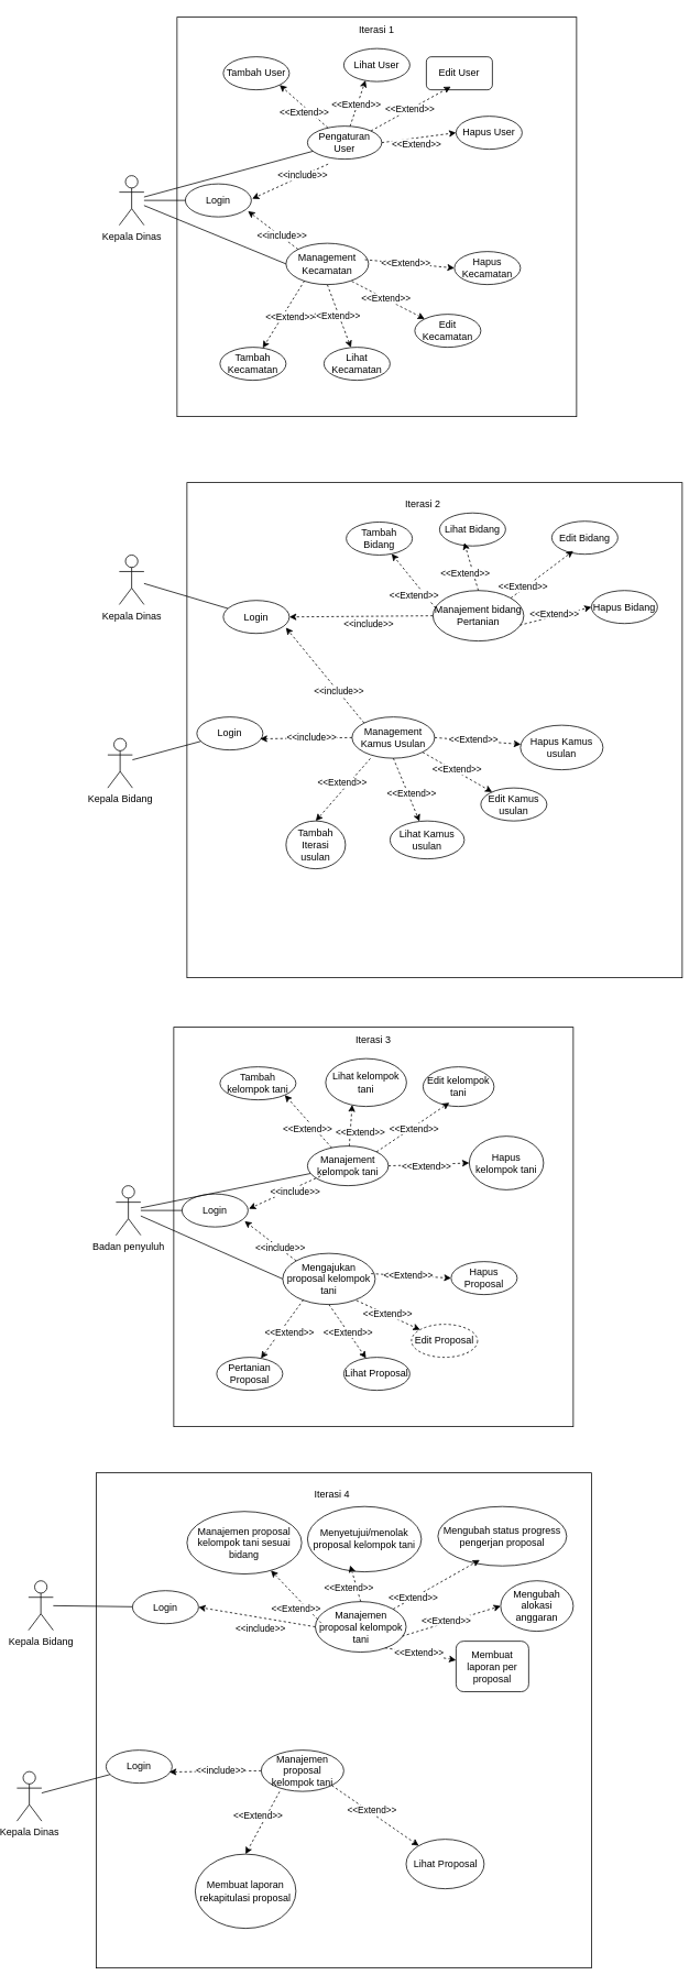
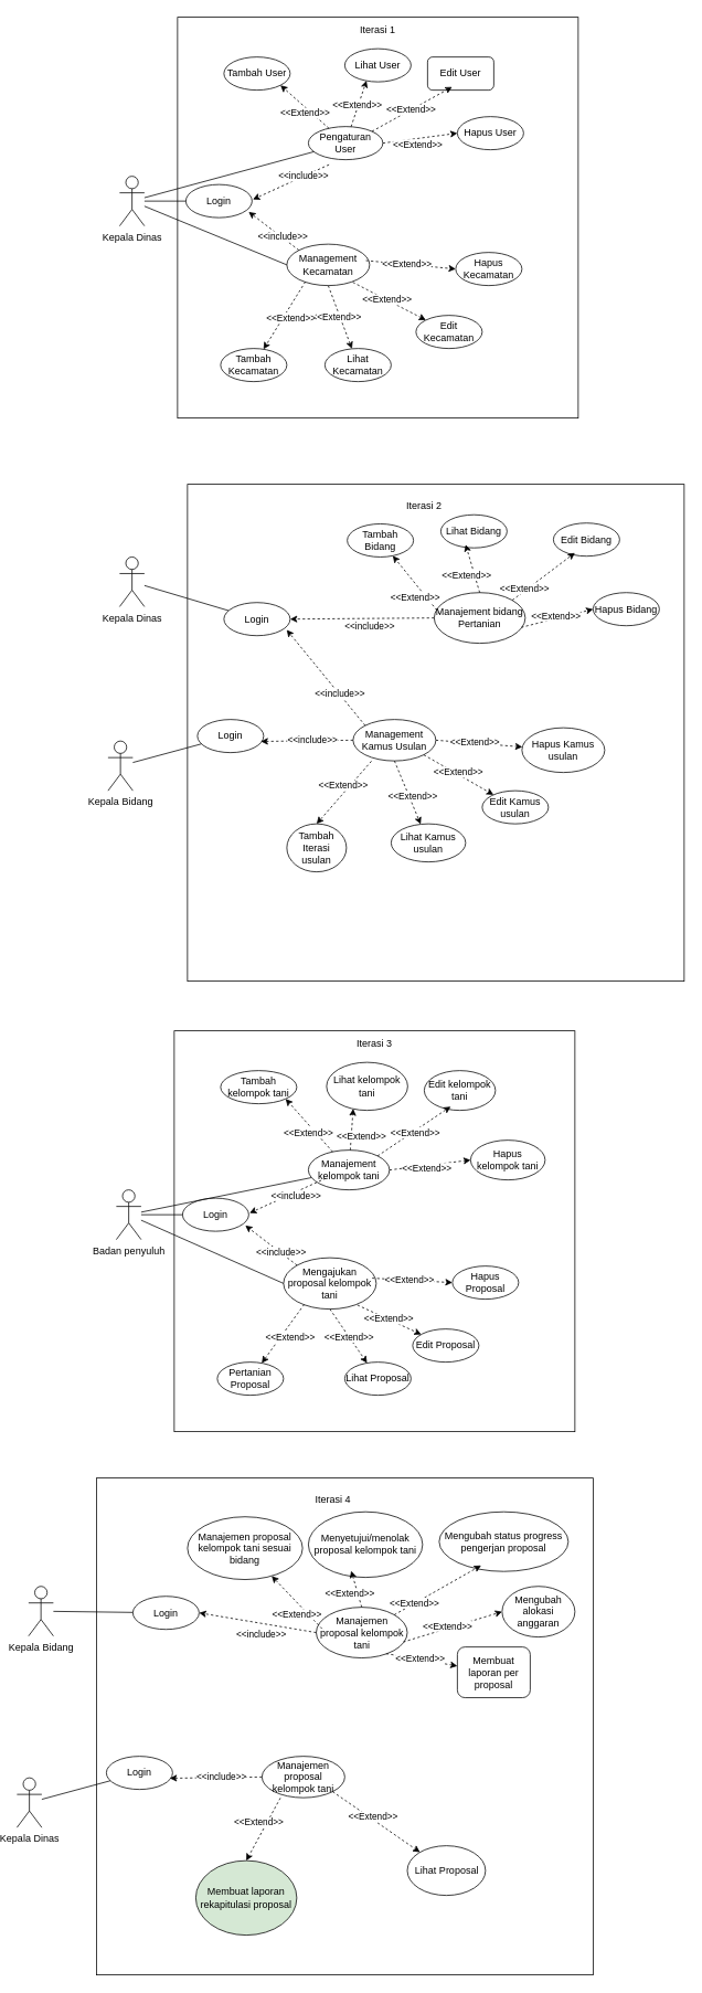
- <mxCell id="87" value="Hapus kelompok tani" style="ellipse;whiteSpace=wrap;html=1;" parent="1" vertex="1"><mxGeometry x="568" y="1376" width="90" height="65" as="geometry" /></mxCell>
+ <mxCell id="87" value="Hapus kelompok tani" style="ellipse;whiteSpace=wrap;html=1;" parent="1" vertex="1"><mxGeometry x="568" y="1376" width="90" height="48" as="geometry" /></mxCell>
- <mxCell id="90" value="Edit Proposal" style="ellipse;whiteSpace=wrap;html=1;dashed=1;" parent="1" vertex="1"><mxGeometry x="498" y="1604" width="80" height="40" as="geometry" /></mxCell>
+ <mxCell id="90" value="Edit Proposal" style="ellipse;whiteSpace=wrap;html=1;" parent="1" vertex="1"><mxGeometry x="498" y="1604" width="80" height="40" as="geometry" /></mxCell>
- <mxCell id="125" value="Membuat laporan rekapitulasi proposal" style="ellipse;whiteSpace=wrap;html=1;" parent="1" vertex="1"><mxGeometry x="236" y="2246" width="122" height="90" as="geometry" /></mxCell>
+ <mxCell id="125" value="Membuat laporan rekapitulasi proposal" style="ellipse;whiteSpace=wrap;html=1;fillColor=#d5e8d4;" parent="1" vertex="1"><mxGeometry x="236" y="2246" width="122" height="90" as="geometry" /></mxCell>
